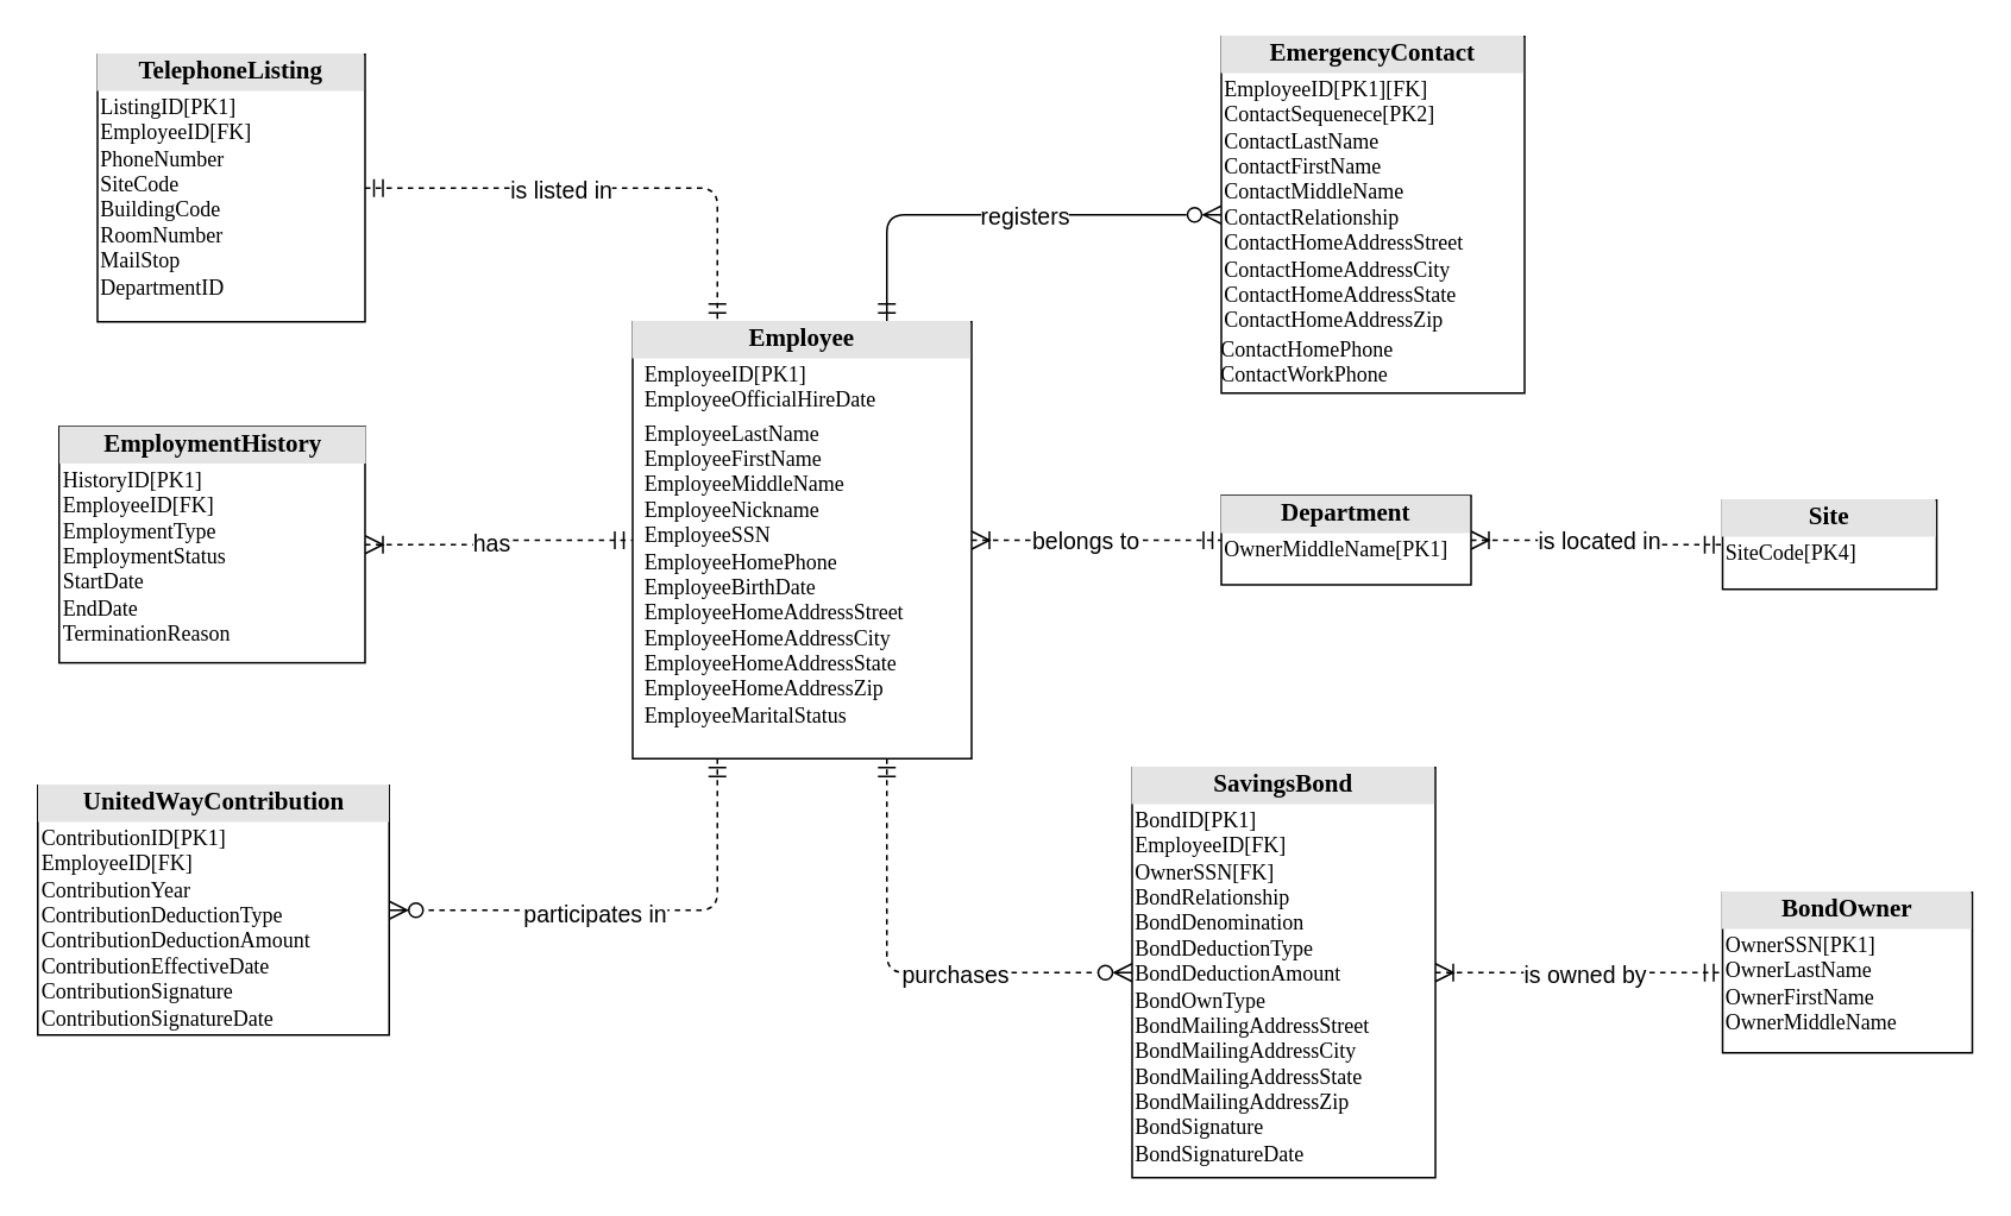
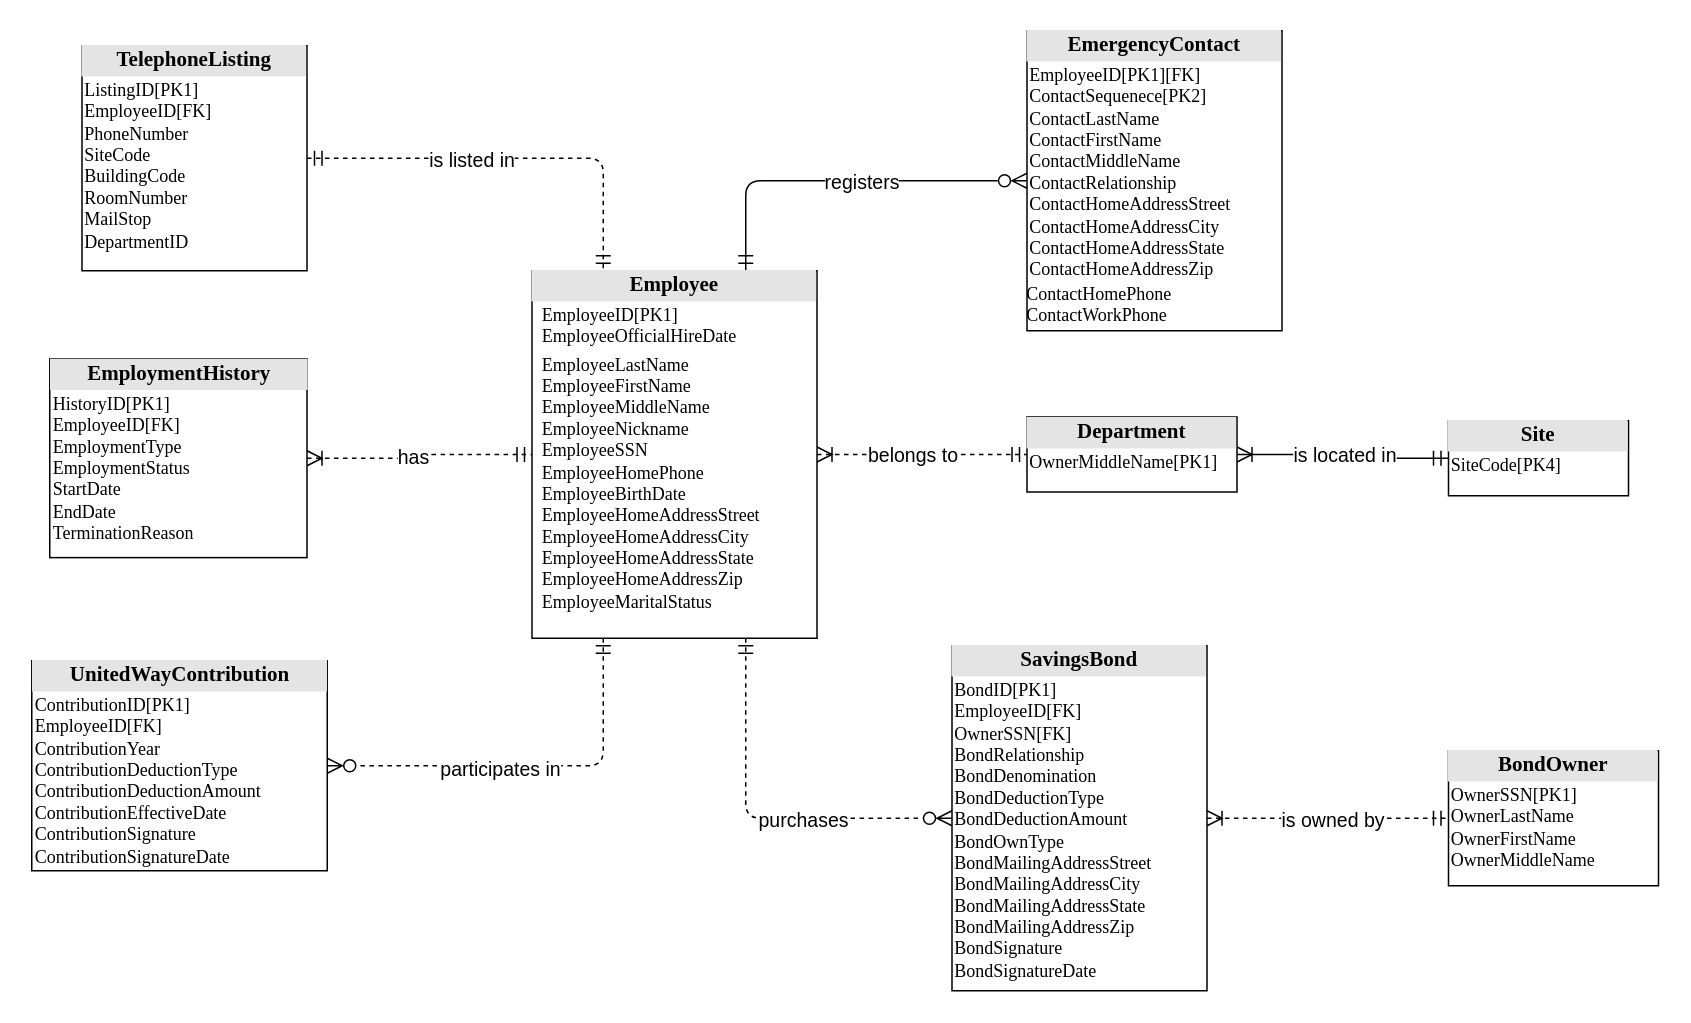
- <mxCell id="16" style="edgeStyle=orthogonalEdgeStyle;html=1;dashed=1;labelBackgroundColor=none;startArrow=ERoneToMany;endArrow=ERmandOne;fontFamily=Verdana;fontSize=12;align=left;exitX=1;exitY=0.5;exitDx=0;exitDy=0;endSize=8;startSize=8;endFill=0;startFill=0;entryX=0;entryY=0.5;entryDx=0;entryDy=0;" parent="1" source="20" target="24" edge="1"><mxGeometry relative="1" as="geometry"><mxPoint x="805" y="385" as="sourcePoint" /><mxPoint x="935" y="385" as="targetPoint" /></mxGeometry></mxCell>
+ <mxCell id="16" style="edgeStyle=orthogonalEdgeStyle;html=1;dashed=0;labelBackgroundColor=none;startArrow=ERoneToMany;endArrow=ERmandOne;fontFamily=Verdana;fontSize=12;align=left;exitX=1;exitY=0.5;exitDx=0;exitDy=0;endSize=8;startSize=8;endFill=0;startFill=0;entryX=0;entryY=0.5;entryDx=0;entryDy=0;" parent="1" source="20" target="24" edge="1"><mxGeometry relative="1" as="geometry"><mxPoint x="805" y="385" as="sourcePoint" /><mxPoint x="935" y="385" as="targetPoint" /></mxGeometry></mxCell>
